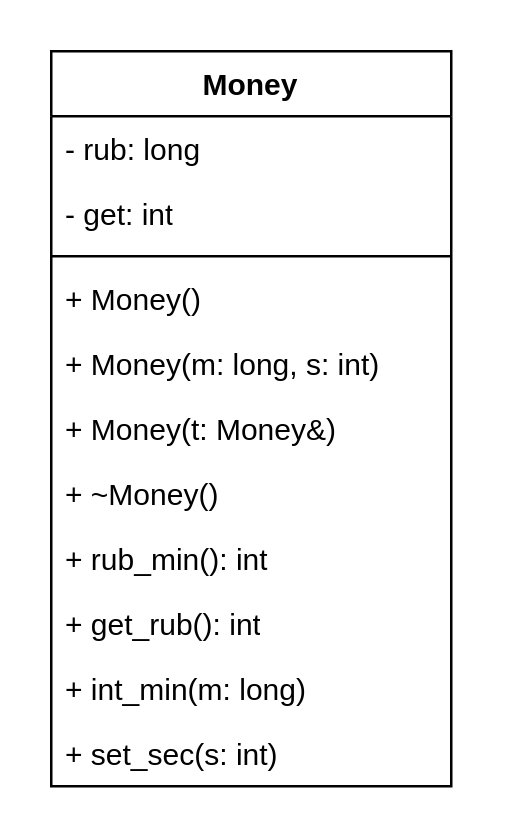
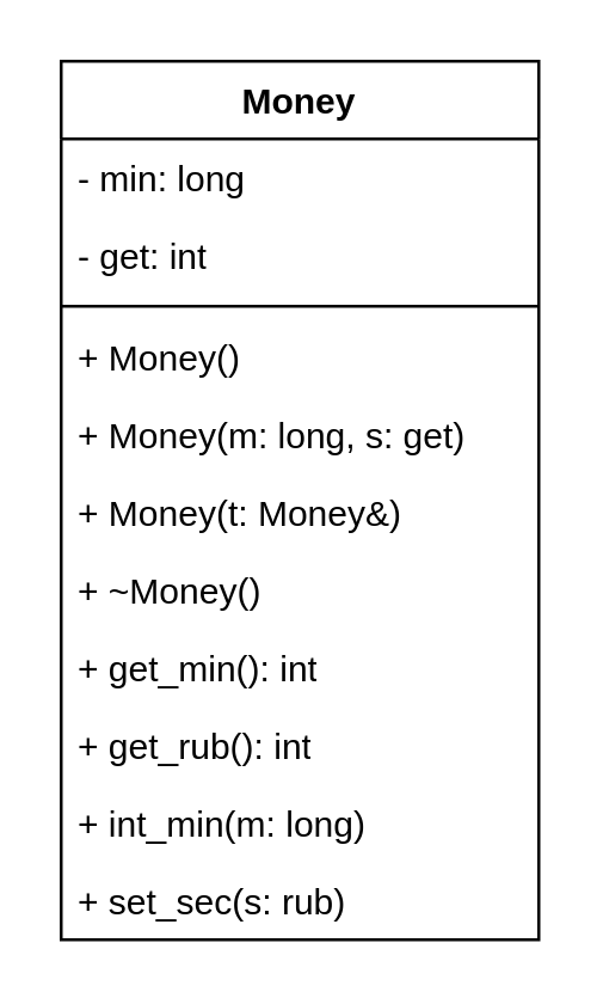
- <mxCell id="3" value="- rub: long" style="text;strokeColor=none;fillColor=none;align=left;verticalAlign=top;spacingLeft=4;spacingRight=4;overflow=hidden;rotatable=0;points=[[0,0.5],[1,0.5]];portConstraint=eastwest;whiteSpace=wrap;html=1;" parent="2" vertex="1"><mxGeometry y="26" width="160" height="26" as="geometry" /></mxCell>
+ <mxCell id="3" value="- min: long" style="text;strokeColor=none;fillColor=none;align=left;verticalAlign=top;spacingLeft=4;spacingRight=4;overflow=hidden;rotatable=0;points=[[0,0.5],[1,0.5]];portConstraint=eastwest;whiteSpace=wrap;html=1;" parent="2" vertex="1"><mxGeometry y="26" width="160" height="26" as="geometry" /></mxCell>
- <mxCell id="7" value="+ Money(m: long, s: int)" style="text;strokeColor=none;fillColor=none;align=left;verticalAlign=top;spacingLeft=4;spacingRight=4;overflow=hidden;rotatable=0;points=[[0,0.5],[1,0.5]];portConstraint=eastwest;whiteSpace=wrap;html=1;" parent="2" vertex="1"><mxGeometry y="112" width="160" height="26" as="geometry" /></mxCell>
+ <mxCell id="7" value="+ Money(m: long, s: get)" style="text;strokeColor=none;fillColor=none;align=left;verticalAlign=top;spacingLeft=4;spacingRight=4;overflow=hidden;rotatable=0;points=[[0,0.5],[1,0.5]];portConstraint=eastwest;whiteSpace=wrap;html=1;" parent="2" vertex="1"><mxGeometry y="112" width="160" height="26" as="geometry" /></mxCell>
- <mxCell id="10" value="+ rub_min(): int" style="text;strokeColor=none;fillColor=none;align=left;verticalAlign=top;spacingLeft=4;spacingRight=4;overflow=hidden;rotatable=0;points=[[0,0.5],[1,0.5]];portConstraint=eastwest;whiteSpace=wrap;html=1;" parent="2" vertex="1"><mxGeometry y="190" width="160" height="26" as="geometry" /></mxCell>
+ <mxCell id="10" value="+ get_min(): int" style="text;strokeColor=none;fillColor=none;align=left;verticalAlign=top;spacingLeft=4;spacingRight=4;overflow=hidden;rotatable=0;points=[[0,0.5],[1,0.5]];portConstraint=eastwest;whiteSpace=wrap;html=1;" parent="2" vertex="1"><mxGeometry y="190" width="160" height="26" as="geometry" /></mxCell>
- <mxCell id="13" value="+ set_sec(s: int)" style="text;strokeColor=none;fillColor=none;align=left;verticalAlign=top;spacingLeft=4;spacingRight=4;overflow=hidden;rotatable=0;points=[[0,0.5],[1,0.5]];portConstraint=eastwest;whiteSpace=wrap;html=1;" parent="2" vertex="1"><mxGeometry y="268" width="160" height="26" as="geometry" /></mxCell>
+ <mxCell id="13" value="+ set_sec(s: rub)" style="text;strokeColor=none;fillColor=none;align=left;verticalAlign=top;spacingLeft=4;spacingRight=4;overflow=hidden;rotatable=0;points=[[0,0.5],[1,0.5]];portConstraint=eastwest;whiteSpace=wrap;html=1;" parent="2" vertex="1"><mxGeometry y="268" width="160" height="26" as="geometry" /></mxCell>
